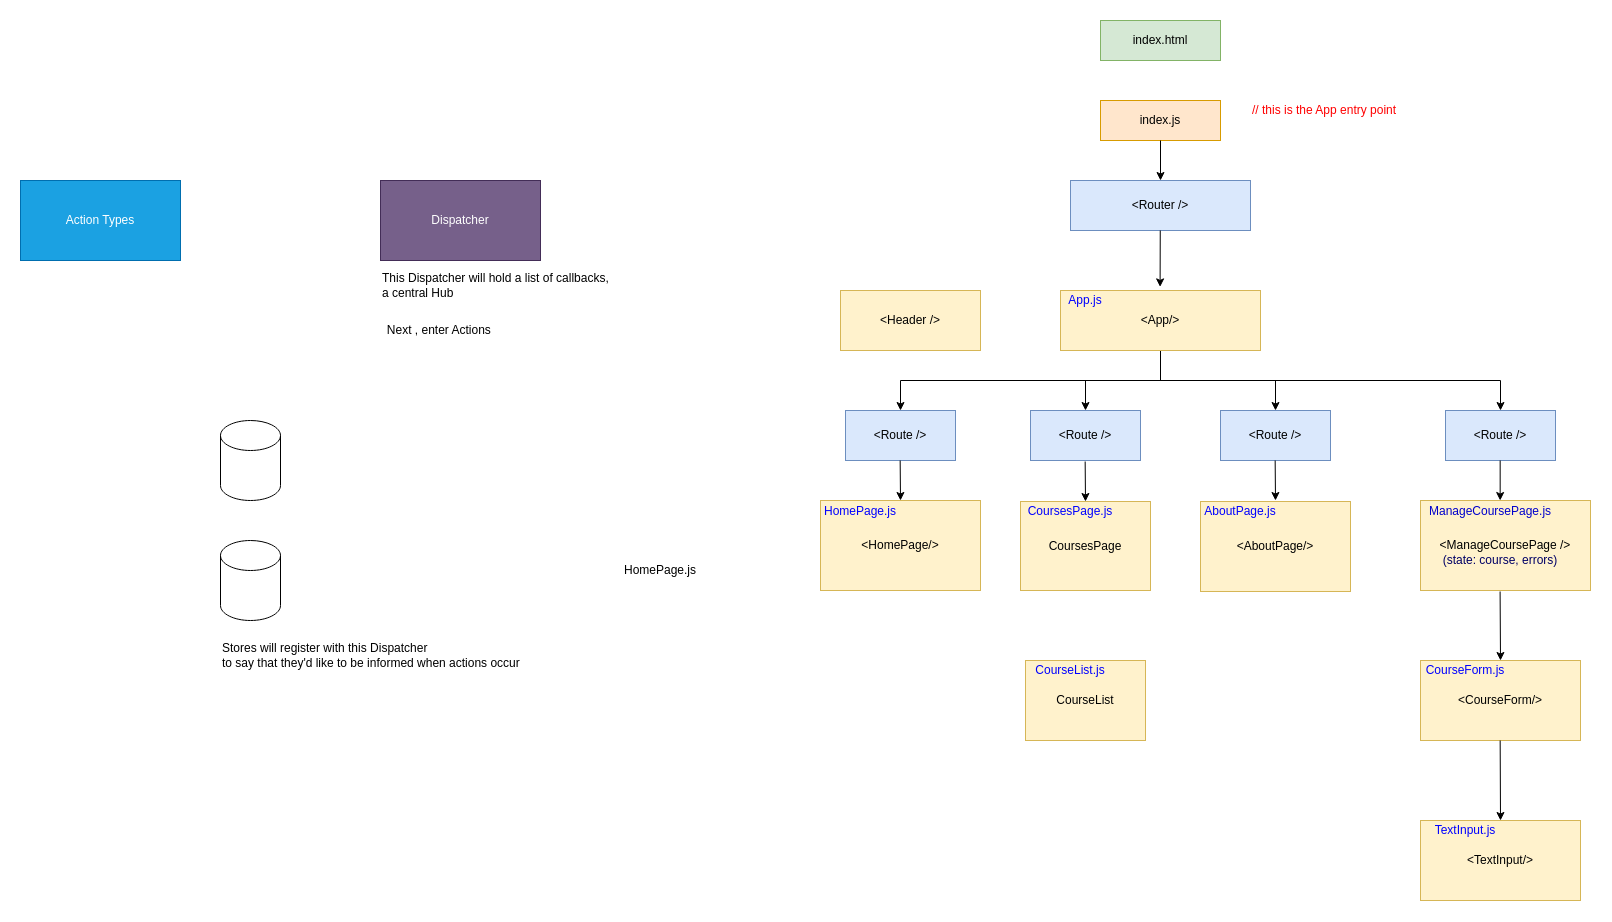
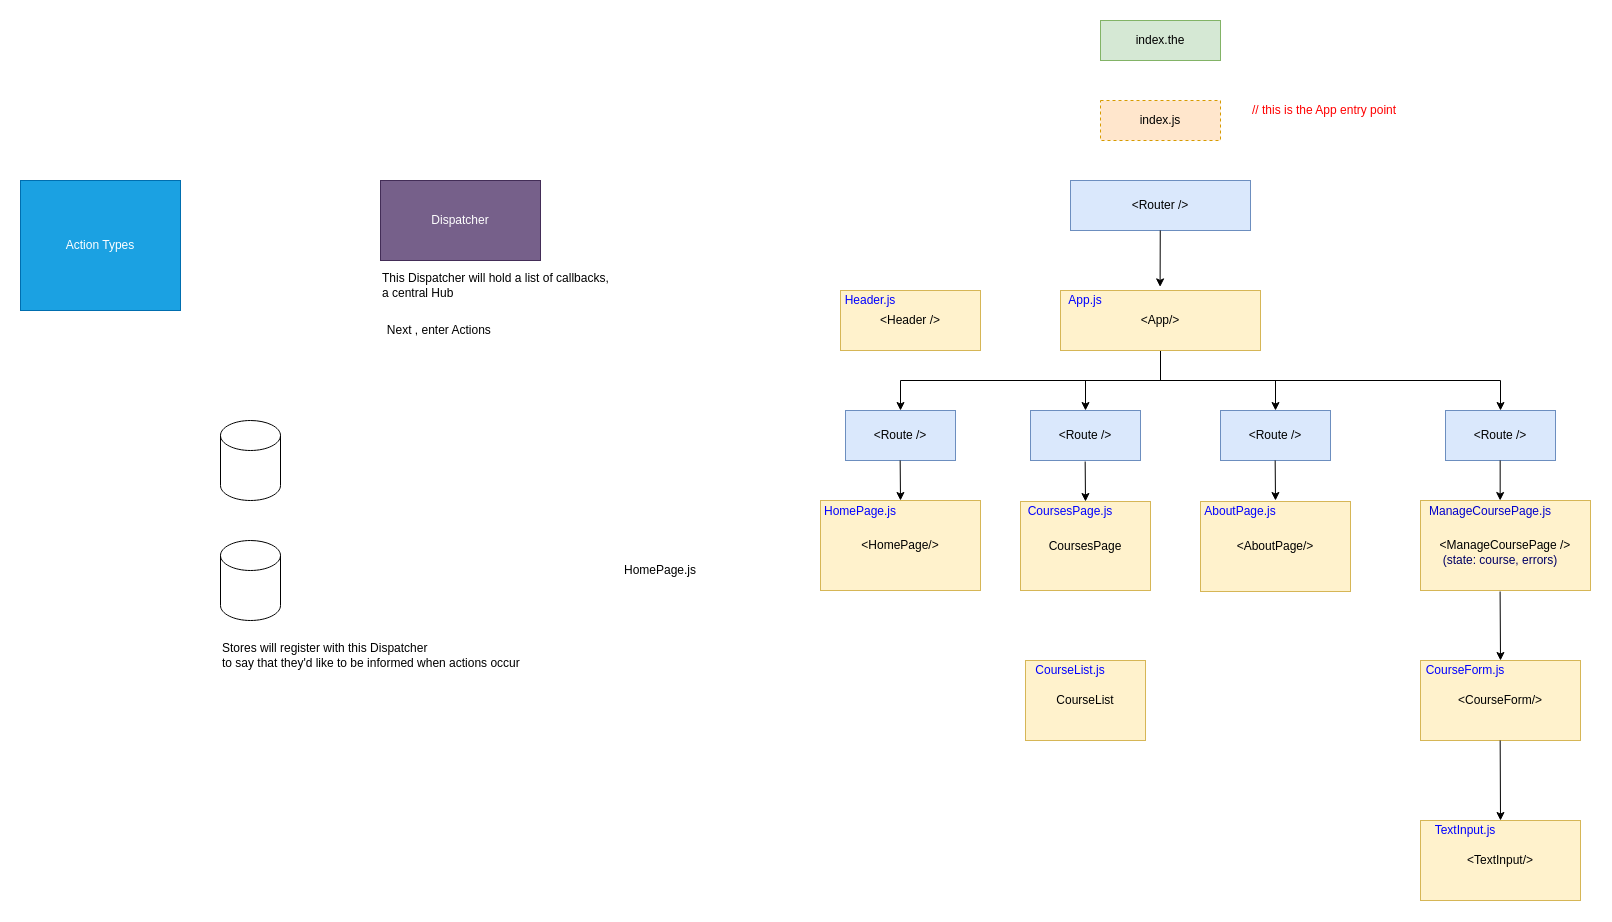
- <mxCell id="30" value="index.html" style="rounded=0;whiteSpace=wrap;html=1;fillColor=#d5e8d4;strokeColor=#82b366;" parent="1" vertex="1"><mxGeometry x="1100" y="20" width="120" height="40" as="geometry" /></mxCell>
+ <mxCell id="30" value="index.the" style="rounded=0;whiteSpace=wrap;html=1;fillColor=#d5e8d4;strokeColor=#82b366;" parent="1" vertex="1"><mxGeometry x="1100" y="20" width="120" height="40" as="geometry" /></mxCell>
- <mxCell id="2" value="index.js" style="rounded=0;whiteSpace=wrap;html=1;fillColor=#ffe6cc;strokeColor=#d79b00;" parent="1" vertex="1"><mxGeometry x="1100" y="100" width="120" height="40" as="geometry" /></mxCell>
+ <mxCell id="2" value="index.js" style="rounded=0;whiteSpace=wrap;html=1;fillColor=#ffe6cc;strokeColor=#d79b00;dashed=1;" parent="1" vertex="1"><mxGeometry x="1100" y="100" width="120" height="40" as="geometry" /></mxCell>
- <mxCell id="25" value="" style="endArrow=classic;html=1;exitX=0.5;exitY=1;exitDx=0;exitDy=0;entryX=0.5;entryY=0;entryDx=0;entryDy=0;" parent="1" source="2" target="12" edge="1"><mxGeometry width="50" height="50" relative="1" as="geometry"><mxPoint x="1310" y="208" as="sourcePoint" /><mxPoint x="1360" y="158" as="targetPoint" /></mxGeometry></mxCell>
- <mxCell id="48" value="Action Types" style="rounded=0;whiteSpace=wrap;html=1;fillColor=#1ba1e2;strokeColor=#006EAF;fontColor=#ffffff;" vertex="1" parent="1"><mxGeometry x="20" y="180" width="160" height="80" as="geometry" /></mxCell>
+ <mxCell id="48" value="Action Types" style="rounded=0;whiteSpace=wrap;html=1;fillColor=#1ba1e2;strokeColor=#006EAF;fontColor=#ffffff;" vertex="1" parent="1"><mxGeometry x="20" y="180" width="160" height="130" as="geometry" /></mxCell>
+ <mxCell id="29" value="Header.js" style="text;html=1;strokeColor=none;fillColor=none;align=center;verticalAlign=middle;whiteSpace=wrap;rounded=0;fontColor=#0000FF;" parent="1" vertex="1"><mxGeometry x="850" y="290" width="40" height="20" as="geometry" /></mxCell>
